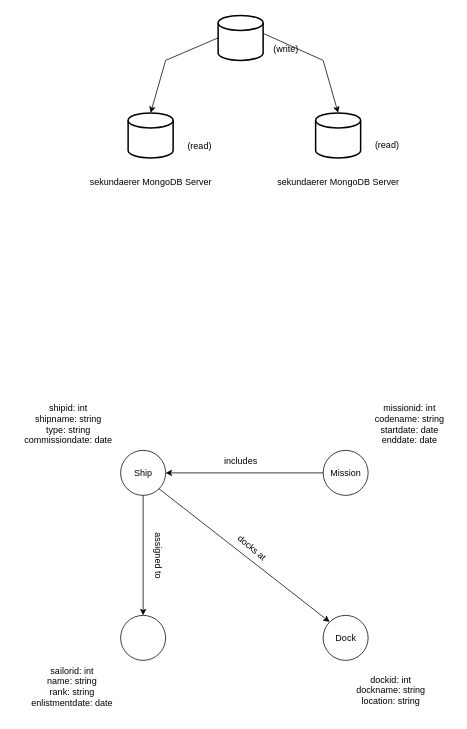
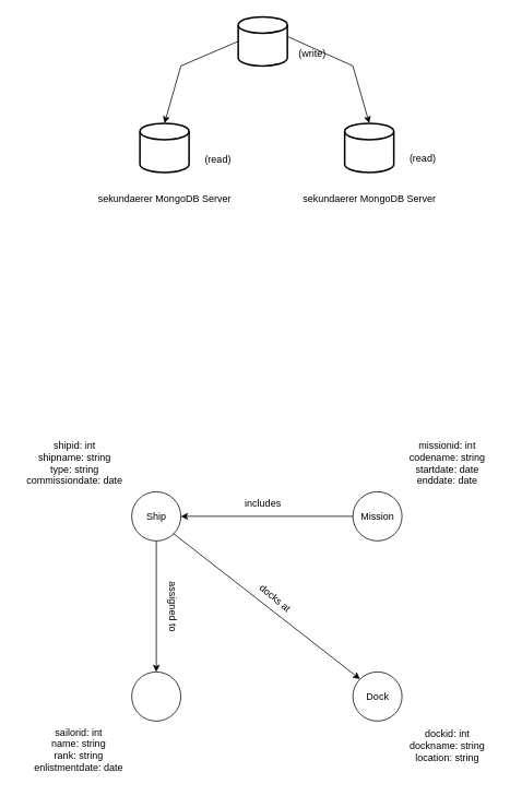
- <mxCell id="27" value="&lt;div&gt;dockid: int&lt;br&gt;&lt;/div&gt;&lt;div&gt;dockname: string&lt;/div&gt;&lt;div&gt;location: string&lt;br&gt;&lt;/div&gt;" style="text;html=1;align=center;verticalAlign=middle;resizable=0;points=[];autosize=1;strokeColor=none;fillColor=none;" parent="1" vertex="1"><mxGeometry x="465" y="890" width="110" height="60" as="geometry" /></mxCell>
+ <mxCell id="27" value="&lt;div&gt;dockid: int&lt;br&gt;&lt;/div&gt;&lt;div&gt;dockname: string&lt;/div&gt;&lt;div&gt;location: string&lt;br&gt;&lt;/div&gt;" style="text;html=1;align=center;verticalAlign=middle;resizable=0;points=[];autosize=1;strokeColor=none;fillColor=none;" parent="1" vertex="1"><mxGeometry x="490" y="880" width="110" height="60" as="geometry" /></mxCell>
